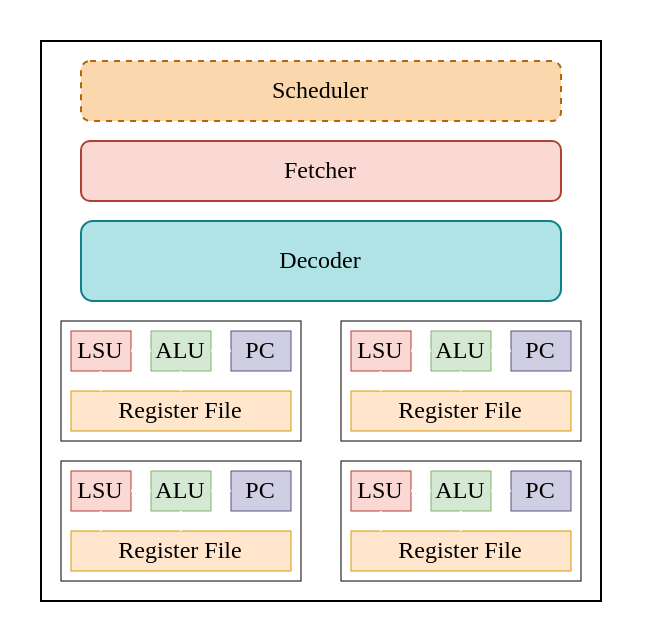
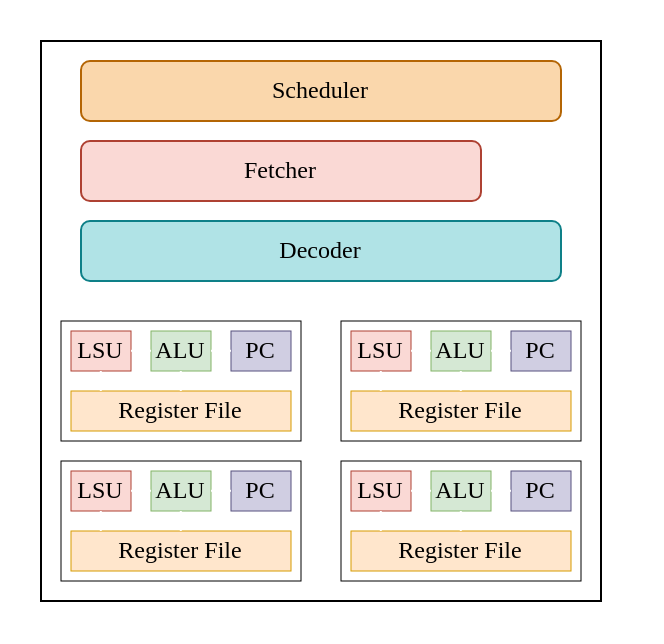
- <mxCell id="2" value="Scheduler" style="rounded=1;whiteSpace=wrap;html=1;fillColor=#fad7ac;strokeColor=#b46504;fontColor=#000000;fontFamily=Tahoma;dashed=1;" vertex="1" parent="1"><mxGeometry x="40" y="30" width="240" height="30" as="geometry" /></mxCell>
+ <mxCell id="2" value="Scheduler" style="rounded=1;whiteSpace=wrap;html=1;fillColor=#fad7ac;strokeColor=#b46504;fontColor=#000000;fontFamily=Tahoma;" vertex="1" parent="1"><mxGeometry x="40" y="30" width="240" height="30" as="geometry" /></mxCell>
- <mxCell id="3" value="Fetcher" style="rounded=1;whiteSpace=wrap;html=1;fillColor=#fad9d5;strokeColor=#ae4132;fontColor=#000000;fontFamily=Tahoma;" vertex="1" parent="1"><mxGeometry x="40" y="70" width="240" height="30" as="geometry" /></mxCell>
+ <mxCell id="3" value="Fetcher" style="rounded=1;whiteSpace=wrap;html=1;fillColor=#fad9d5;strokeColor=#ae4132;fontColor=#000000;fontFamily=Tahoma;" vertex="1" parent="1"><mxGeometry x="40" y="70" width="200" height="30" as="geometry" /></mxCell>
- <mxCell id="4" value="Decoder" style="rounded=1;whiteSpace=wrap;html=1;fillColor=#b0e3e6;strokeColor=#0e8088;fontColor=#000000;fontFamily=Tahoma;" vertex="1" parent="1"><mxGeometry x="40" y="110" width="240" height="40" as="geometry" /></mxCell>
+ <mxCell id="4" value="Decoder" style="rounded=1;whiteSpace=wrap;html=1;fillColor=#b0e3e6;strokeColor=#0e8088;fontColor=#000000;fontFamily=Tahoma;" vertex="1" parent="1"><mxGeometry x="40" y="110" width="240" height="30" as="geometry" /></mxCell>
